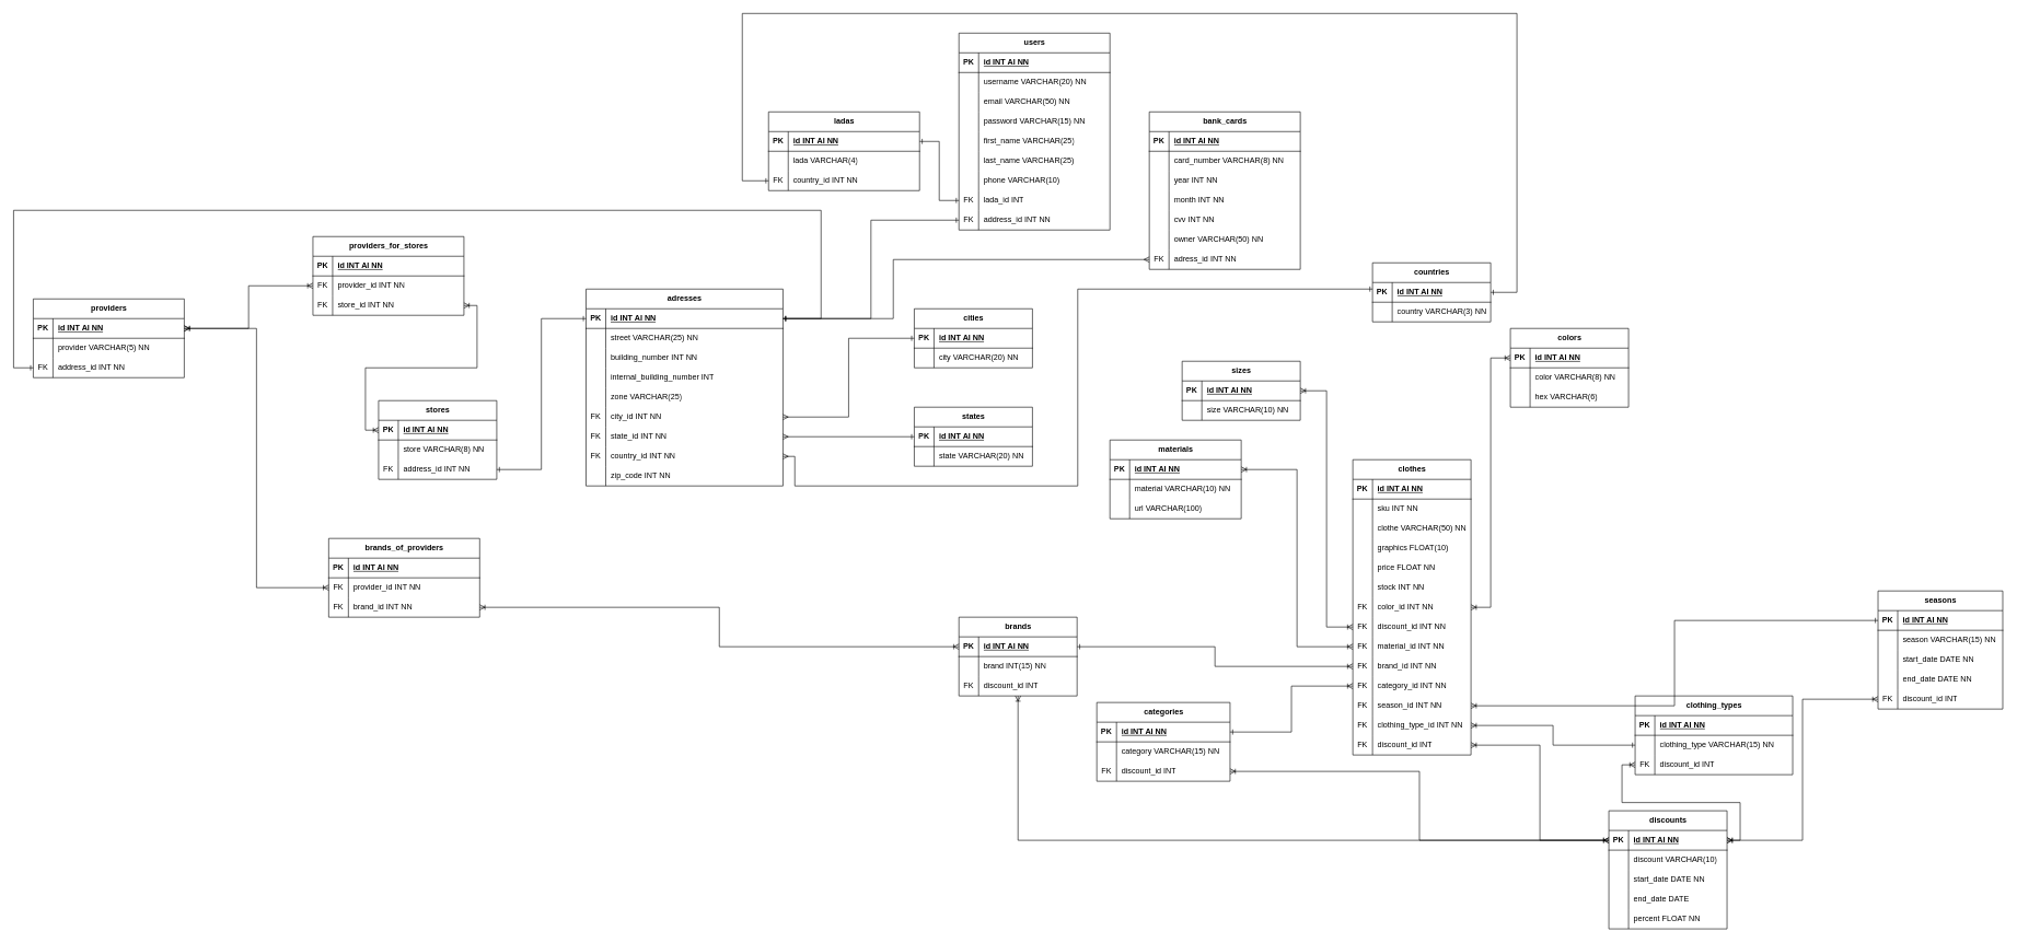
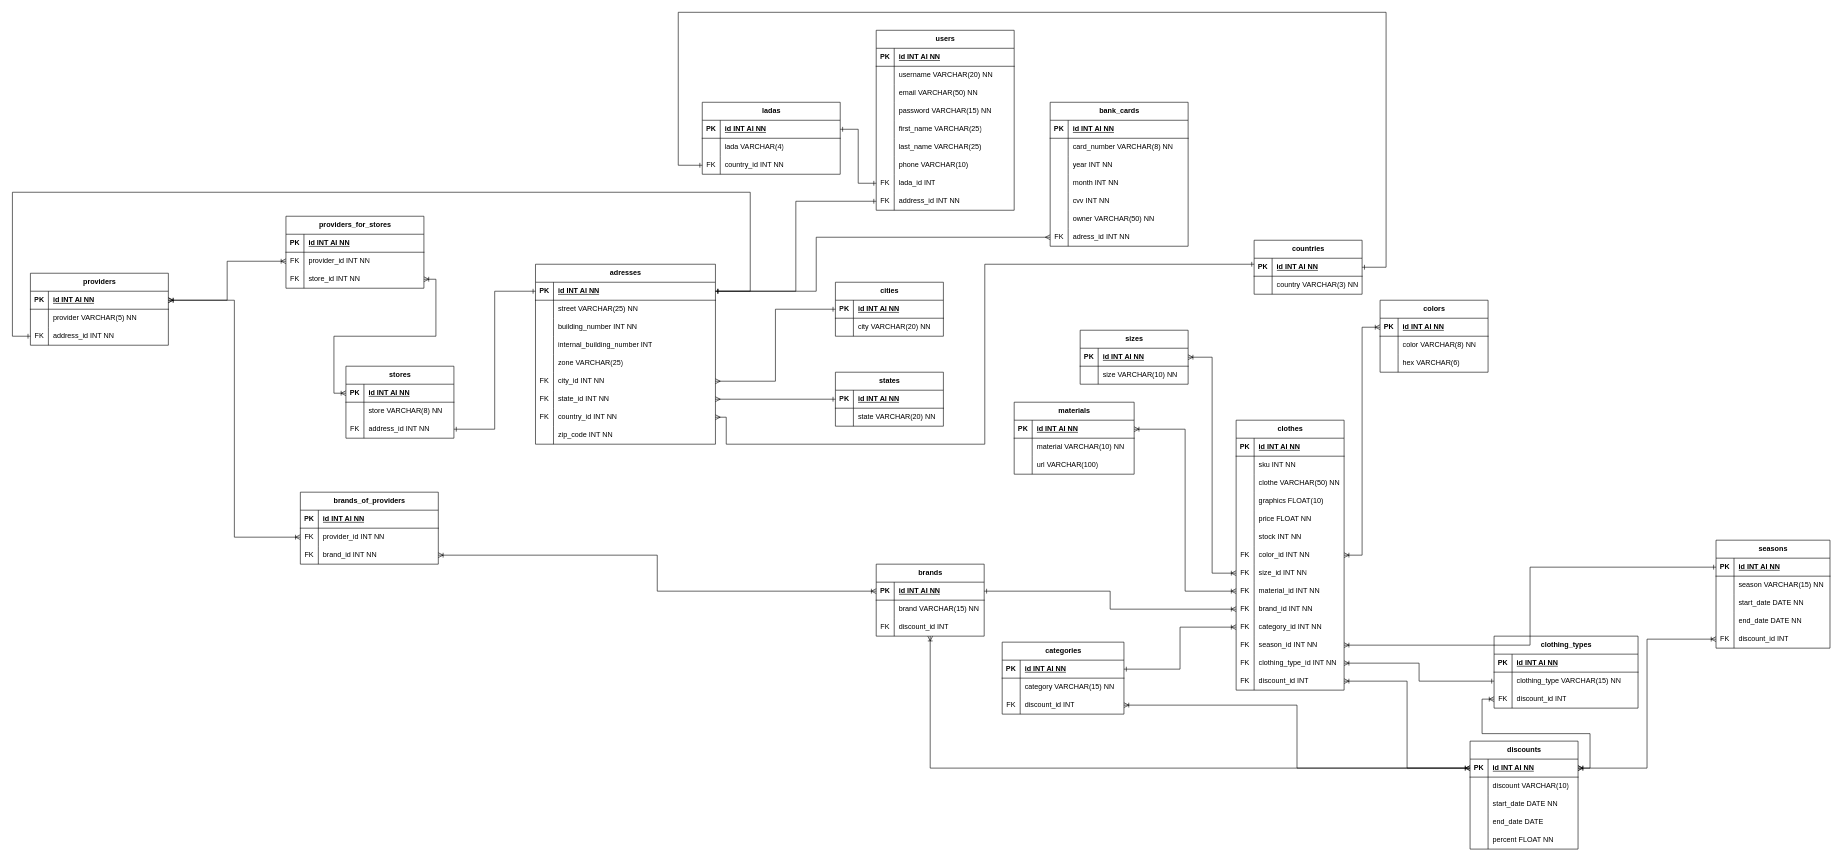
- <mxCell id="26" value="discount_id INT NN" style="shape=partialRectangle;connectable=0;fillColor=none;top=0;left=0;bottom=0;right=0;align=left;spacingLeft=6;overflow=hidden;whiteSpace=wrap;html=1;" parent="24" vertex="1"><mxGeometry x="30" width="150" height="30" as="geometry"><mxRectangle width="150" height="30" as="alternateBounds" /></mxGeometry></mxCell>
+ <mxCell id="26" value="size_id INT NN" style="shape=partialRectangle;connectable=0;fillColor=none;top=0;left=0;bottom=0;right=0;align=left;spacingLeft=6;overflow=hidden;whiteSpace=wrap;html=1;" parent="24" vertex="1"><mxGeometry x="30" width="150" height="30" as="geometry"><mxRectangle width="150" height="30" as="alternateBounds" /></mxGeometry></mxCell>
- <mxCell id="67" value="brand INT(15) NN" style="shape=partialRectangle;connectable=0;fillColor=none;top=0;left=0;bottom=0;right=0;align=left;spacingLeft=6;overflow=hidden;whiteSpace=wrap;html=1;" parent="65" vertex="1"><mxGeometry x="30" width="150" height="30" as="geometry"><mxRectangle width="150" height="30" as="alternateBounds" /></mxGeometry></mxCell>
+ <mxCell id="67" value="brand VARCHAR(15) NN" style="shape=partialRectangle;connectable=0;fillColor=none;top=0;left=0;bottom=0;right=0;align=left;spacingLeft=6;overflow=hidden;whiteSpace=wrap;html=1;" parent="65" vertex="1"><mxGeometry x="30" width="150" height="30" as="geometry"><mxRectangle width="150" height="30" as="alternateBounds" /></mxGeometry></mxCell>
